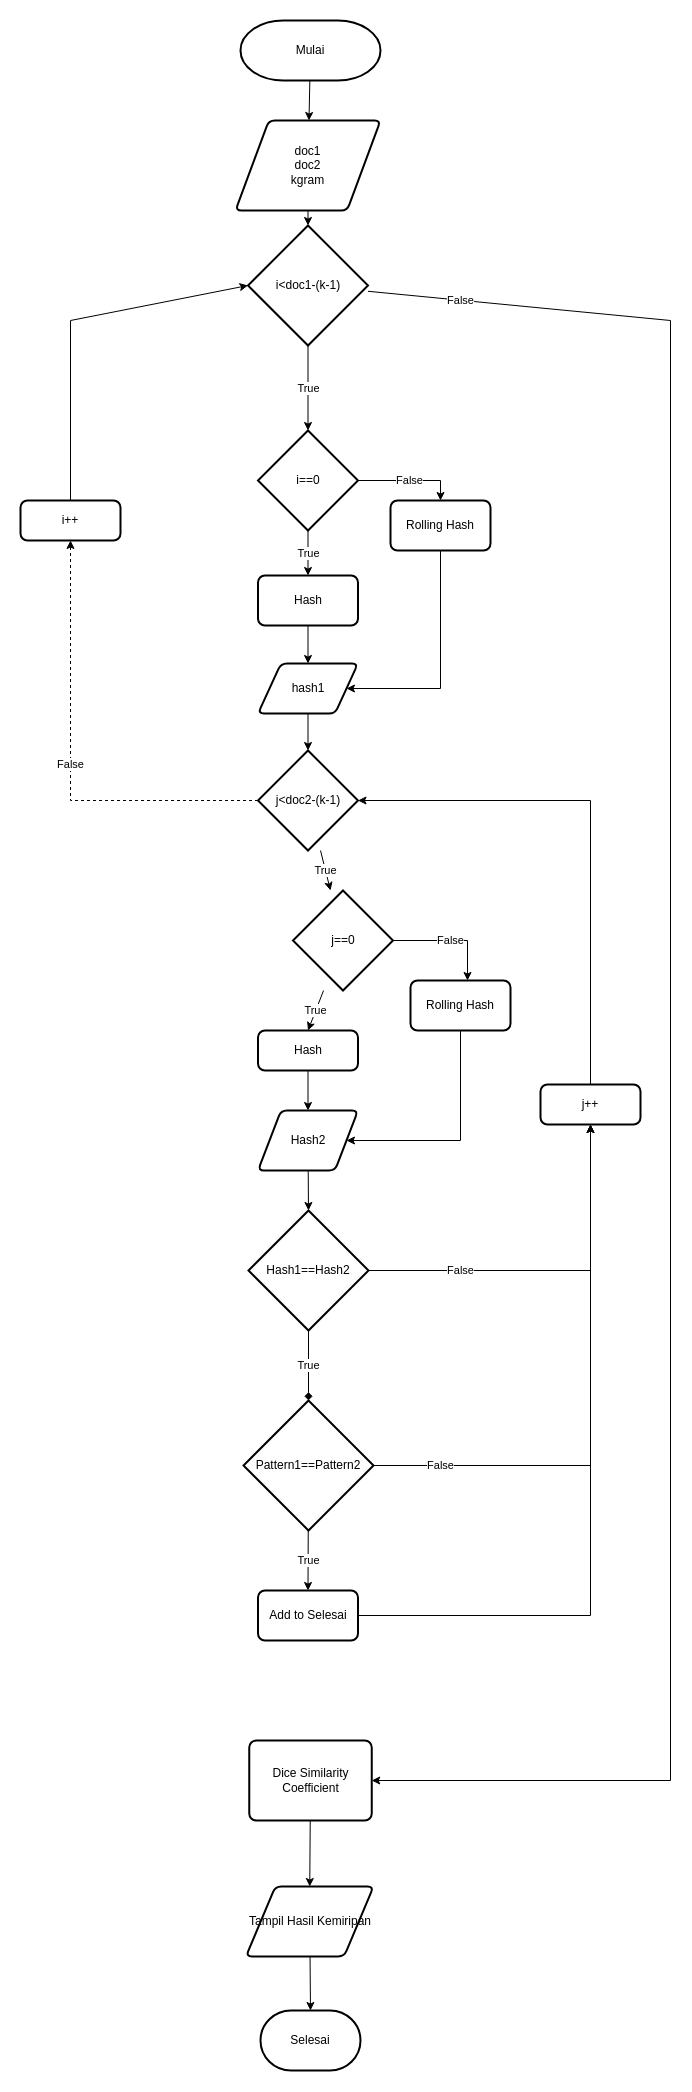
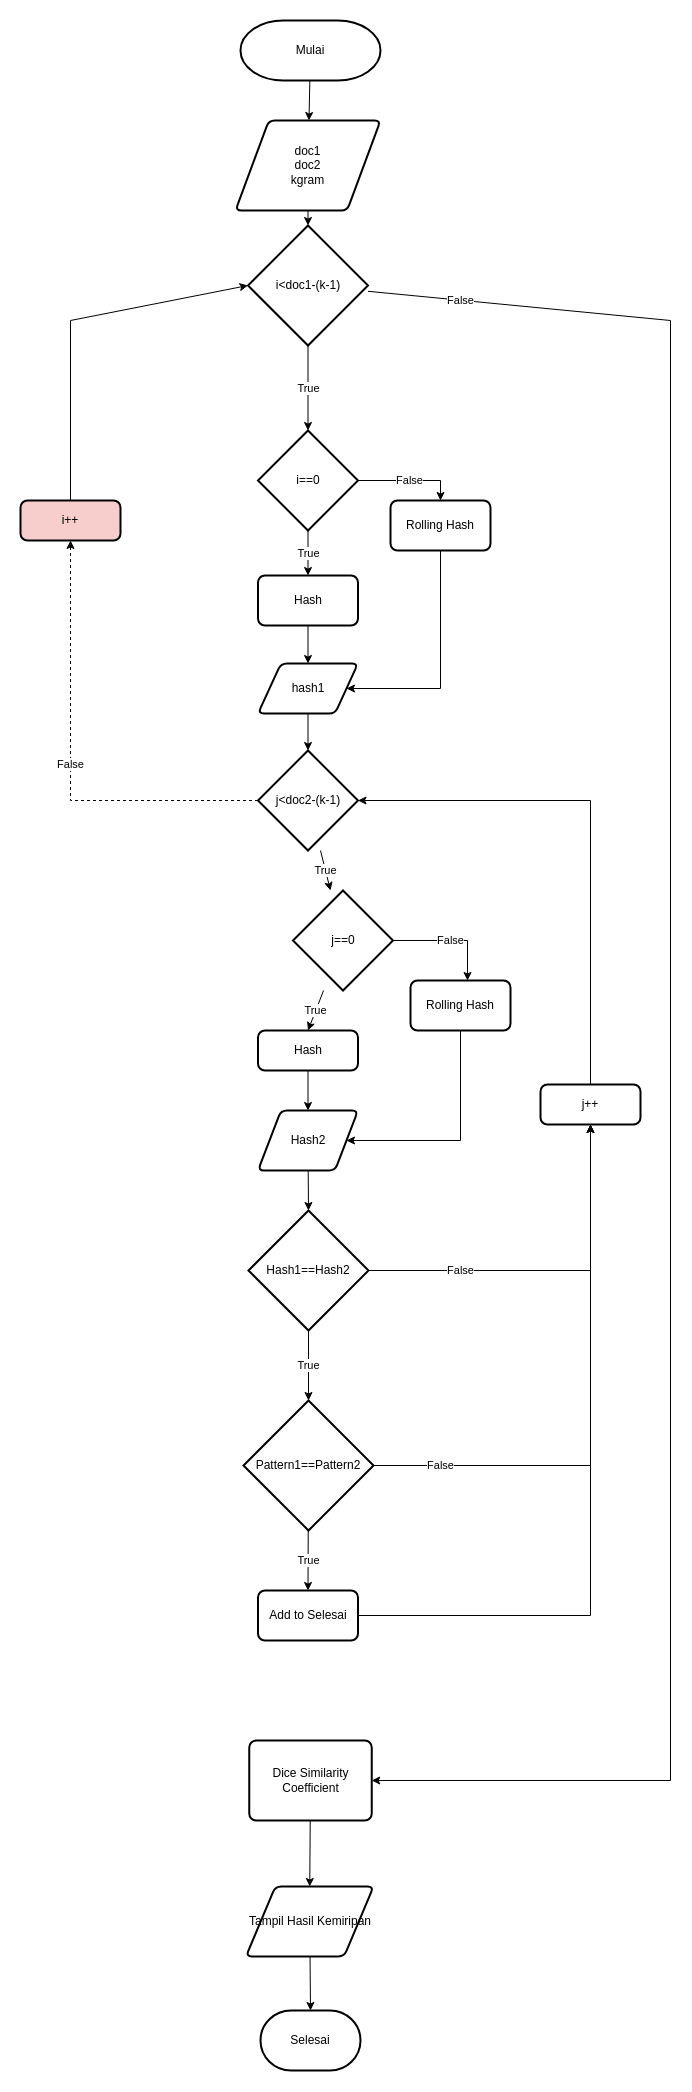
- <mxCell id="22" value="i++" style="rounded=1;whiteSpace=wrap;html=1;absoluteArcSize=1;arcSize=14;strokeWidth=2;" vertex="1" parent="1"><mxGeometry x="20" y="500" width="100" height="40" as="geometry" /></mxCell>
+ <mxCell id="22" value="i++" style="rounded=1;whiteSpace=wrap;html=1;absoluteArcSize=1;arcSize=14;strokeWidth=2;fillColor=#f8cecc;" vertex="1" parent="1"><mxGeometry x="20" y="500" width="100" height="40" as="geometry" /></mxCell>
- <mxCell id="33" value="True" style="edgeStyle=none;rounded=0;orthogonalLoop=1;jettySize=auto;html=1;endArrow=diamond;" edge="1" parent="1" source="34" target="39"><mxGeometry relative="1" as="geometry" /></mxCell>
+ <mxCell id="33" value="True" style="edgeStyle=none;rounded=0;orthogonalLoop=1;jettySize=auto;html=1;" edge="1" parent="1" source="34" target="39"><mxGeometry relative="1" as="geometry" /></mxCell>
